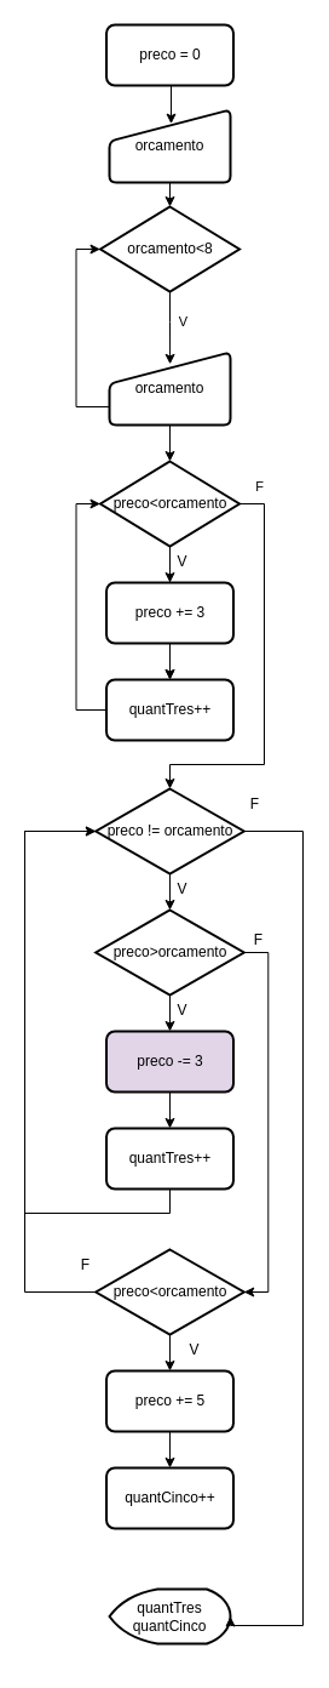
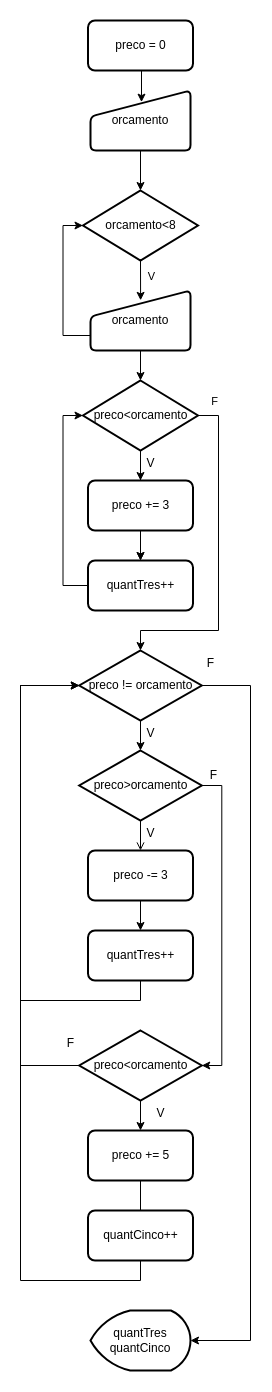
- <mxCell id="3" value="orcamento&amp;lt;8" style="strokeWidth=2;html=1;shape=mxgraph.flowchart.decision;whiteSpace=wrap;" parent="1" vertex="1"><mxGeometry x="82.5" y="170" width="115" height="70" as="geometry" /></mxCell>
+ <mxCell id="3" value="orcamento&amp;lt;8" style="strokeWidth=2;html=1;shape=mxgraph.flowchart.decision;whiteSpace=wrap;" parent="1" vertex="1"><mxGeometry x="82.5" y="190" width="115" height="70" as="geometry" /></mxCell>
- <mxCell id="25" style="edgeStyle=orthogonalEdgeStyle;rounded=0;orthogonalLoop=1;jettySize=auto;html=1;exitX=0.5;exitY=1;exitDx=0;exitDy=0;exitPerimeter=0;entryX=0.5;entryY=0;entryDx=0;entryDy=0;" parent="1" source="26" target="29" edge="1"><mxGeometry relative="1" as="geometry" /></mxCell>
+ <mxCell id="25" style="edgeStyle=orthogonalEdgeStyle;rounded=0;orthogonalLoop=1;jettySize=auto;html=1;exitX=0.5;exitY=1;exitDx=0;exitDy=0;exitPerimeter=0;entryX=0.5;entryY=0;entryDx=0;entryDy=0;endArrow=open;" parent="1" source="26" target="29" edge="1"><mxGeometry relative="1" as="geometry" /></mxCell>
- <mxCell id="29" value="preco -= 3" style="rounded=1;whiteSpace=wrap;html=1;absoluteArcSize=1;arcSize=14;strokeWidth=2;fillColor=#e1d5e7;" parent="1" vertex="1"><mxGeometry x="87.5" y="850" width="105" height="50" as="geometry" /></mxCell>
+ <mxCell id="29" value="preco -= 3" style="rounded=1;whiteSpace=wrap;html=1;absoluteArcSize=1;arcSize=14;strokeWidth=2;" parent="1" vertex="1"><mxGeometry x="87.5" y="850" width="105" height="50" as="geometry" /></mxCell>
- <mxCell id="35" style="edgeStyle=orthogonalEdgeStyle;rounded=0;orthogonalLoop=1;jettySize=auto;html=1;exitX=0.5;exitY=1;exitDx=0;exitDy=0;entryX=0.5;entryY=0;entryDx=0;entryDy=0;" parent="1" source="36" target="38" edge="1"><mxGeometry relative="1" as="geometry" /></mxCell>
+ <mxCell id="35" style="edgeStyle=orthogonalEdgeStyle;rounded=0;orthogonalLoop=1;jettySize=auto;html=1;exitX=0.5;exitY=1;exitDx=0;exitDy=0;entryX=0.5;entryY=0;entryDx=0;entryDy=0;endArrow=none;" parent="1" source="36" target="38" edge="1"><mxGeometry relative="1" as="geometry" /></mxCell>
+ <mxCell id="37" style="edgeStyle=orthogonalEdgeStyle;rounded=0;orthogonalLoop=1;jettySize=auto;html=1;exitX=0.5;exitY=1;exitDx=0;exitDy=0;entryX=0;entryY=0.5;entryDx=0;entryDy=0;entryPerimeter=0;" parent="1" source="38" target="20" edge="1"><mxGeometry relative="1" as="geometry"><mxPoint x="70" y="680" as="targetPoint" /><Array as="points"><mxPoint x="140" y="1280" /><mxPoint x="20" y="1280" /><mxPoint x="20" y="685" /></Array></mxGeometry></mxCell>
- <mxCell id="40" value="quantTres&lt;div&gt;quantCinco&lt;/div&gt;" style="strokeWidth=2;html=1;shape=mxgraph.flowchart.display;whiteSpace=wrap;" parent="1" vertex="1"><mxGeometry x="90" y="1310" width="100" height="45" as="geometry" /></mxCell>
+ <mxCell id="40" value="quantTres&lt;div&gt;quantCinco&lt;/div&gt;" style="strokeWidth=2;html=1;shape=mxgraph.flowchart.display;whiteSpace=wrap;" parent="1" vertex="1"><mxGeometry x="90" y="1310" width="100" height="60" as="geometry" /></mxCell>
